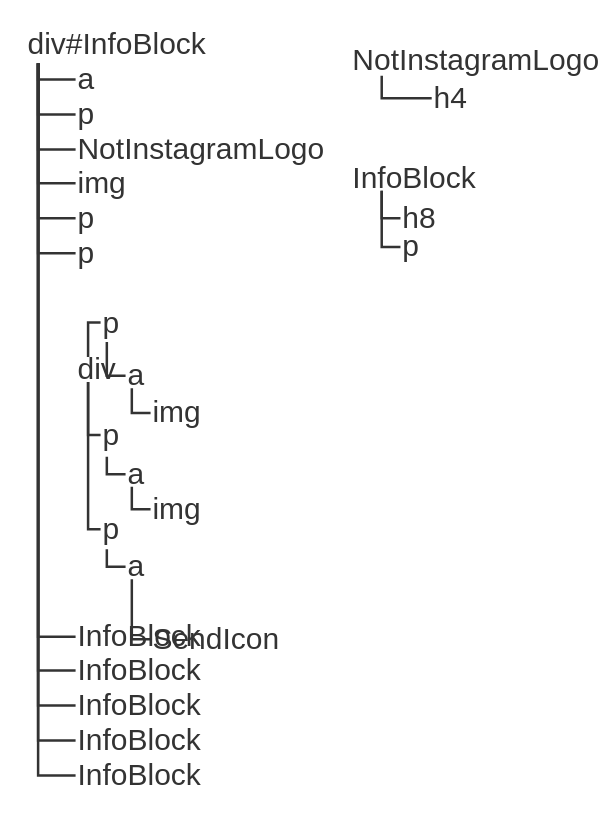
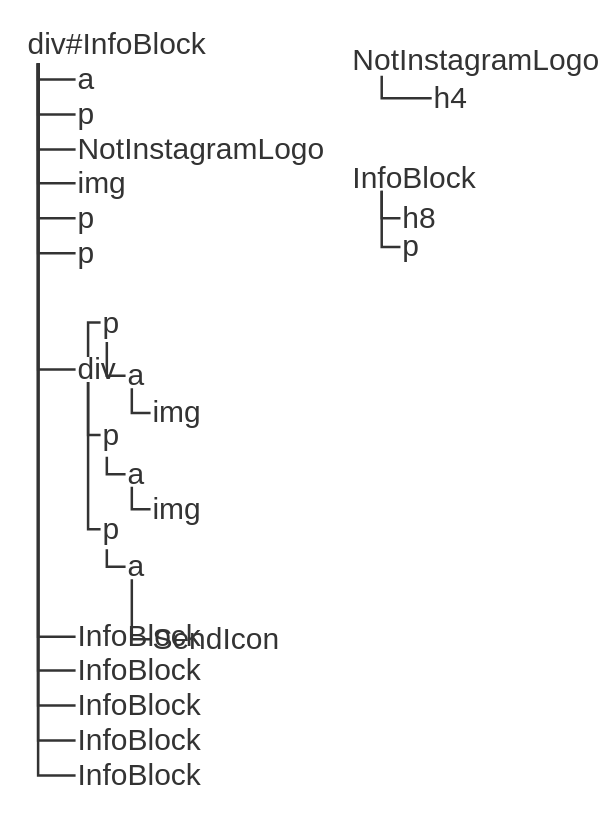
+ <mxCell id="8" style="edgeStyle=orthogonalEdgeStyle;rounded=0;html=1;entryX=0;entryY=0.5;entryDx=0;entryDy=0;endArrow=none;endFill=0;exitX=0.5;exitY=1;exitDx=0;exitDy=0;fontSize=24;strokeWidth=2;fontColor=#333333;strokeColor=#333333;" parent="1" source="14" target="24" edge="1"><mxGeometry relative="1" as="geometry" /></mxCell>
